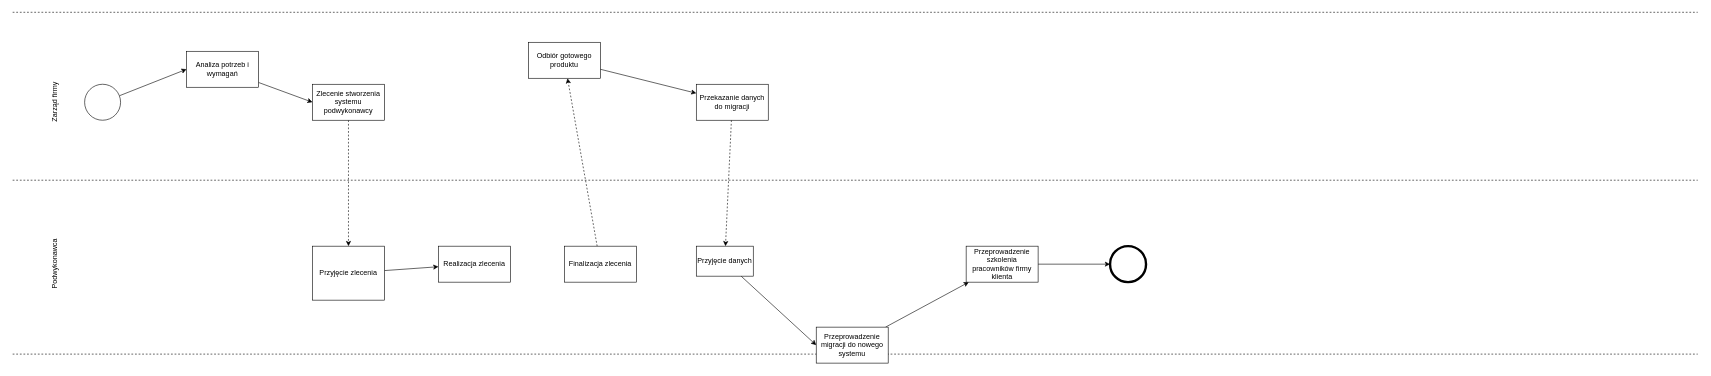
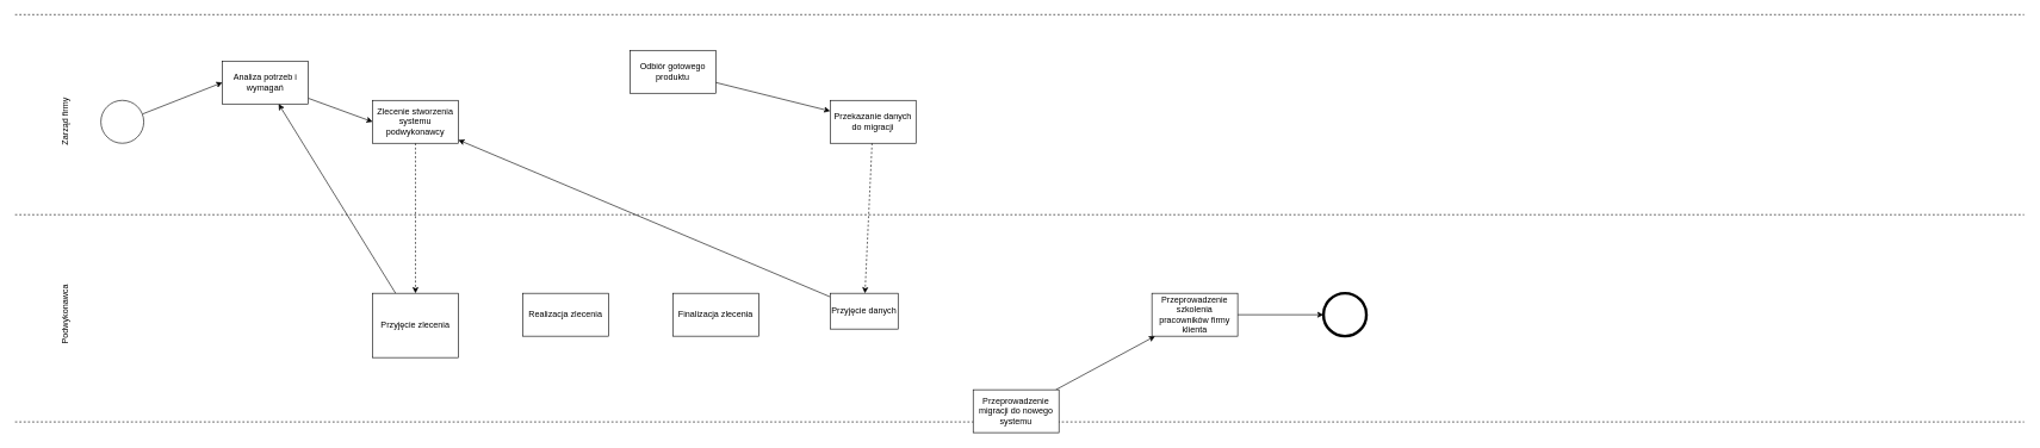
- <mxCell id="18" style="edgeStyle=none;html=1;dashed=1;" edge="1" parent="1" source="19" target="21"><mxGeometry relative="1" as="geometry"><mxPoint x="1000" y="200" as="targetPoint" /></mxGeometry></mxCell>
- <mxCell id="15" style="edgeStyle=none;html=1;" edge="1" parent="1" source="16" target="17"><mxGeometry relative="1" as="geometry"><mxPoint x="760" y="440" as="targetPoint" /></mxGeometry></mxCell>
+ <mxCell id="15" style="edgeStyle=none;html=1;" edge="1" parent="1" source="16" target="12"><mxGeometry relative="1" as="geometry"><mxPoint x="760" y="440" as="targetPoint" /></mxGeometry></mxCell>
- <mxCell id="24" style="edgeStyle=none;html=1;entryX=0;entryY=0.5;entryDx=0;entryDy=0;" edge="1" parent="1" source="25" target="27"><mxGeometry relative="1" as="geometry"><mxPoint x="1360" y="440" as="targetPoint" /></mxGeometry></mxCell>
+ <mxCell id="24" style="edgeStyle=none;html=1;" edge="1" parent="1" source="25" target="14"><mxGeometry relative="1" as="geometry"><mxPoint x="1360" y="440" as="targetPoint" /></mxGeometry></mxCell>
